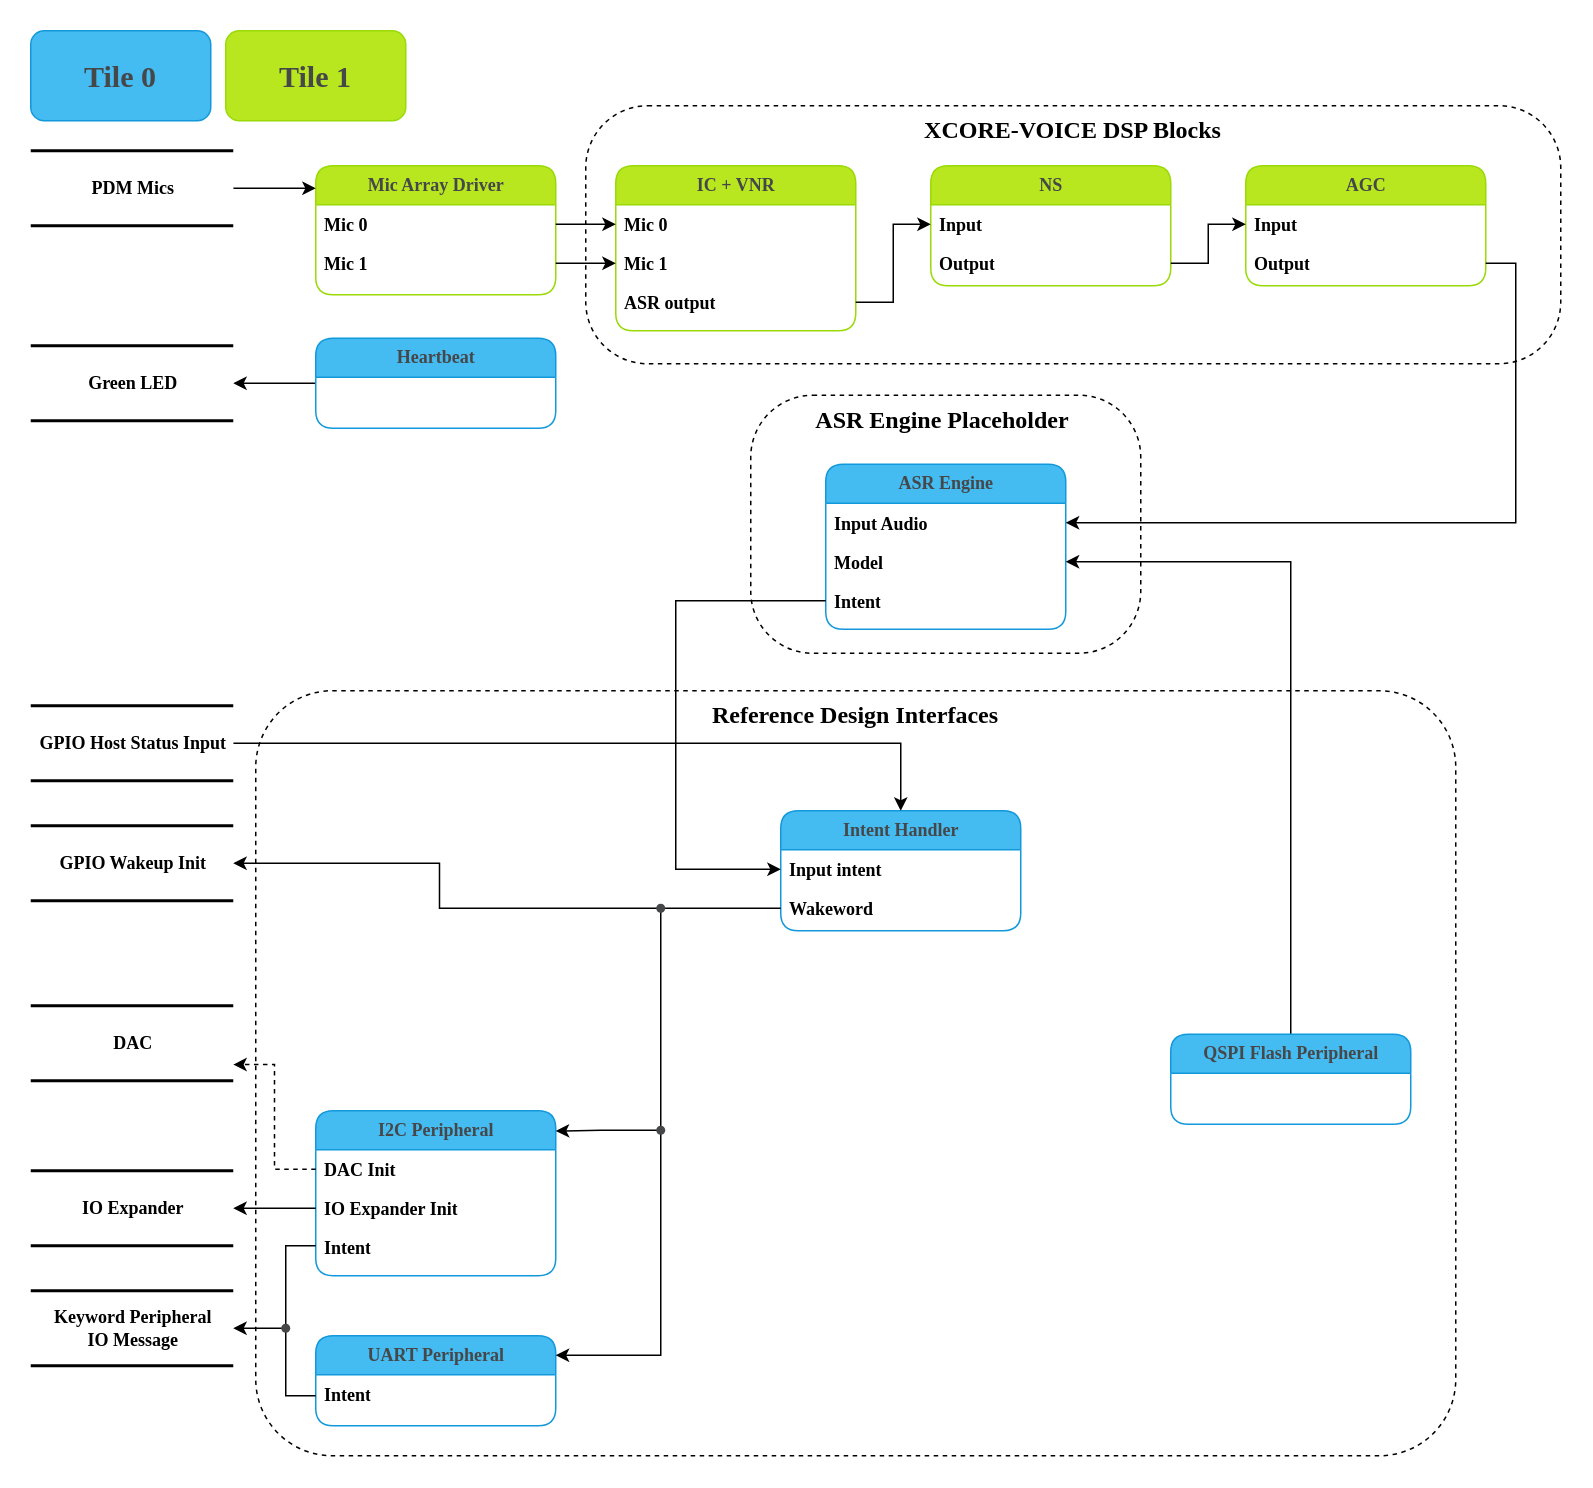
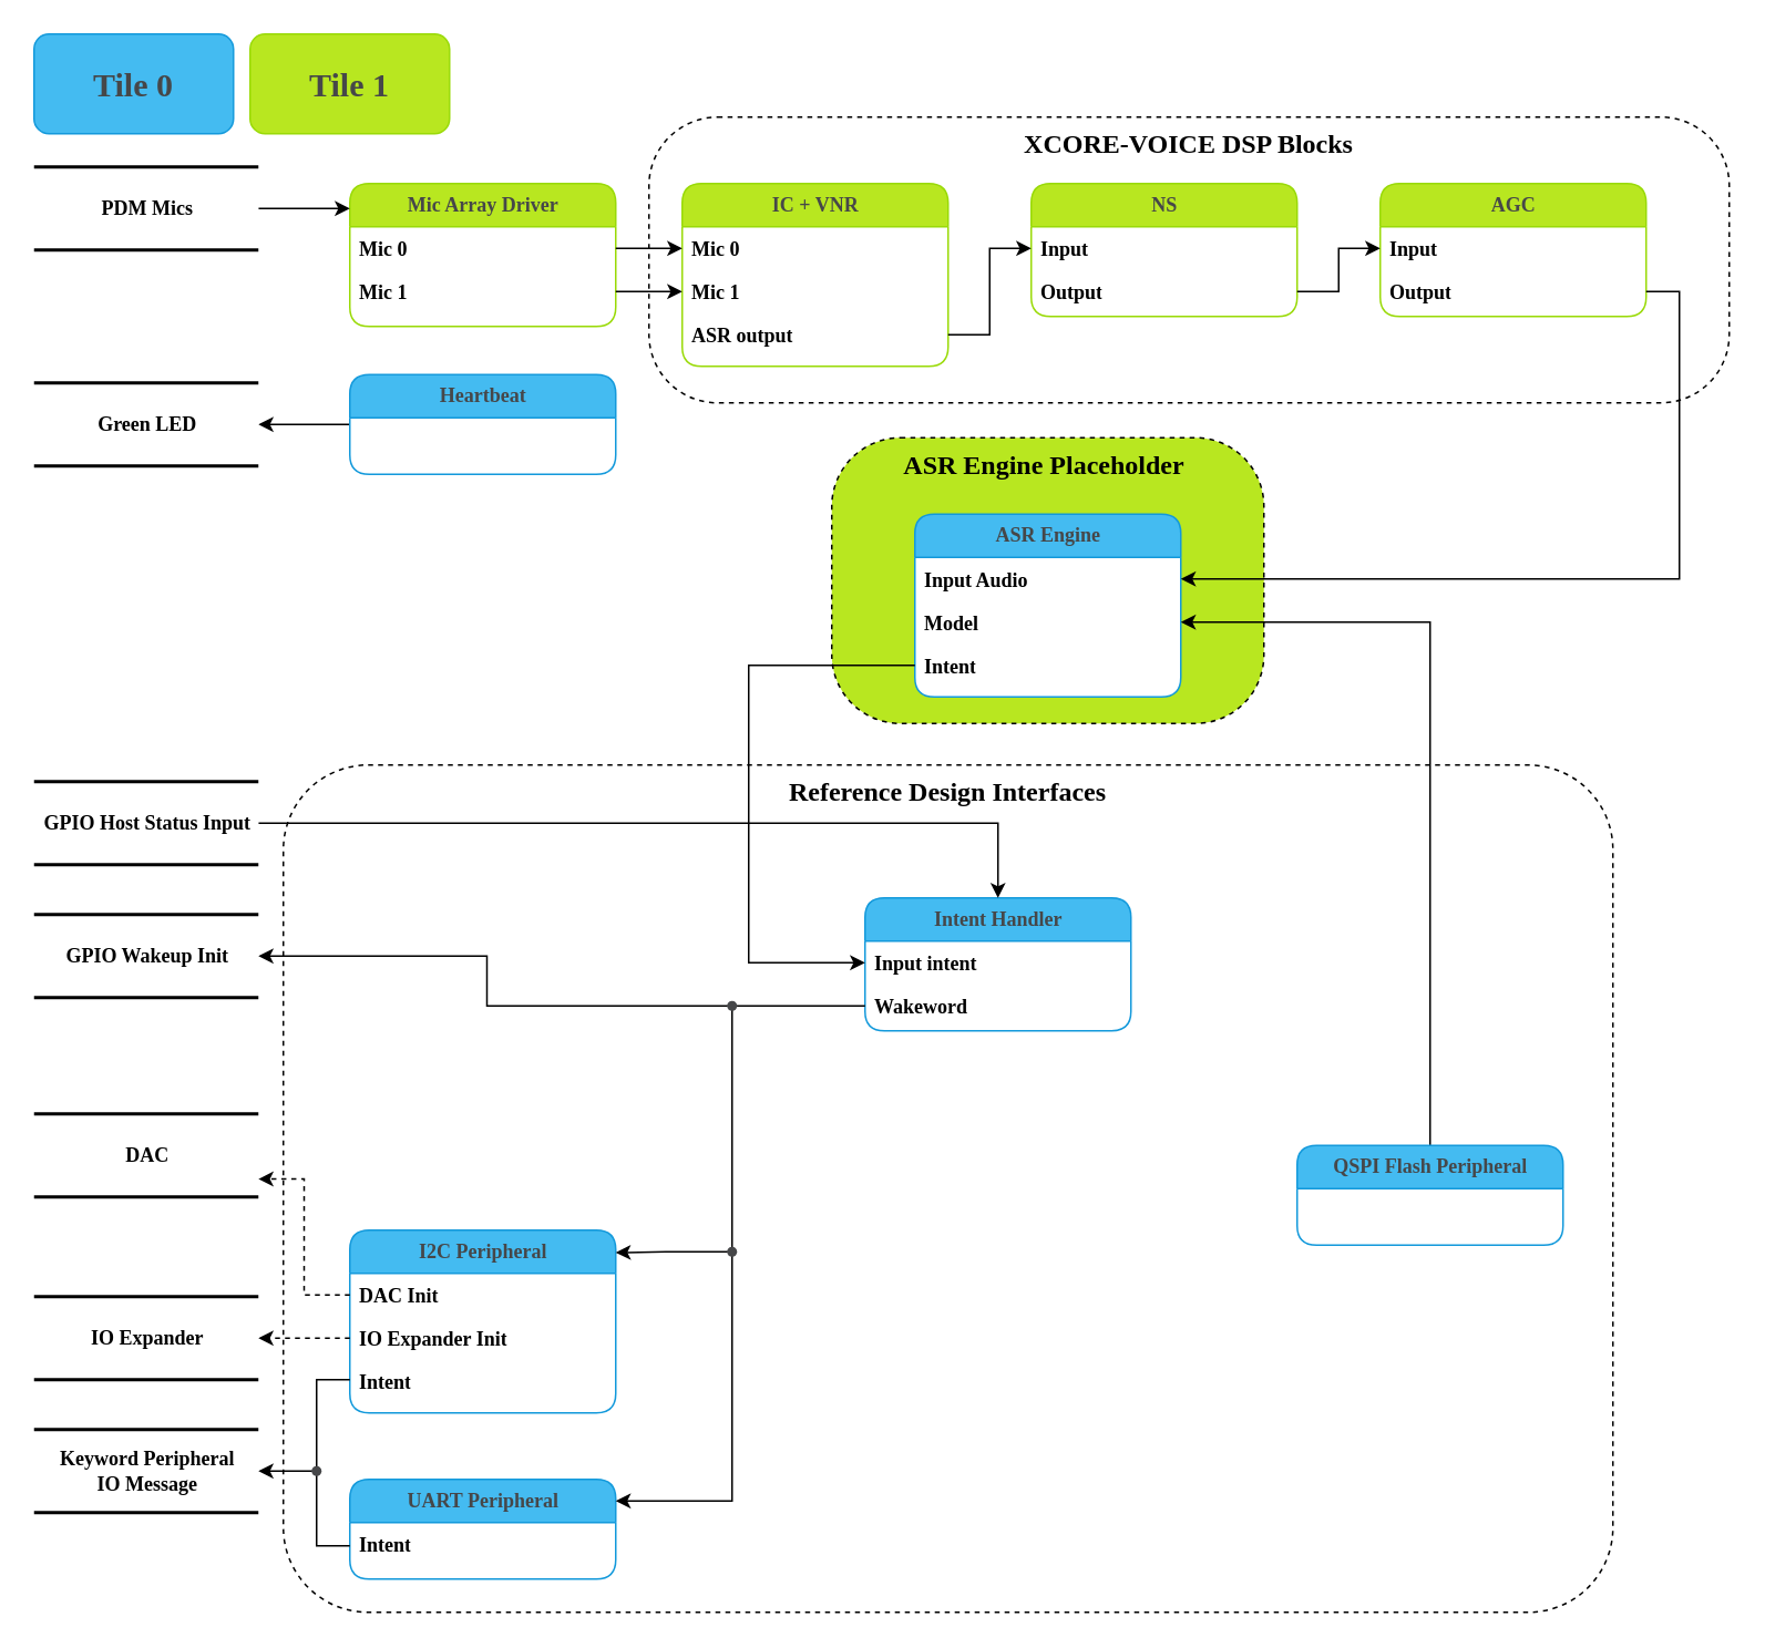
- <mxCell id="3" value="ASR Engine Placeholder&amp;nbsp;" style="rounded=1;arcSize=24;whiteSpace=wrap;html=1;align=center;dashed=1;horizontal=1;verticalAlign=top;fontSize=16;fontFamily=Arial Nova Light;fontStyle=1" parent="1" vertex="1"><mxGeometry x="500" y="263" width="260" height="172" as="geometry" /></mxCell>
+ <mxCell id="3" value="ASR Engine Placeholder&amp;nbsp;" style="rounded=1;arcSize=24;whiteSpace=wrap;html=1;align=center;dashed=1;horizontal=1;verticalAlign=top;fontSize=16;fontFamily=Arial Nova Light;fontStyle=1;fillColor=#b8e720;" parent="1" vertex="1"><mxGeometry x="500" y="263" width="260" height="172" as="geometry" /></mxCell>
- <mxCell id="49" style="edgeStyle=orthogonalEdgeStyle;rounded=0;orthogonalLoop=1;jettySize=auto;html=1;fontSize=16;fontFamily=Arial Nova Light;fontStyle=1" parent="1" source="40" target="46" edge="1"><mxGeometry relative="1" as="geometry" /></mxCell>
+ <mxCell id="49" style="edgeStyle=orthogonalEdgeStyle;rounded=0;orthogonalLoop=1;jettySize=auto;html=1;fontSize=16;fontFamily=Arial Nova Light;fontStyle=1;dashed=1;" parent="1" source="40" target="46" edge="1"><mxGeometry relative="1" as="geometry" /></mxCell>
